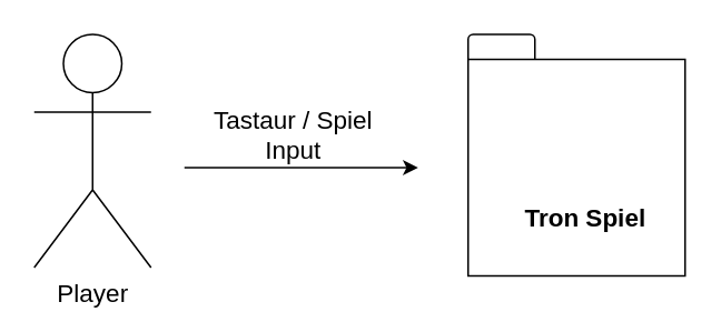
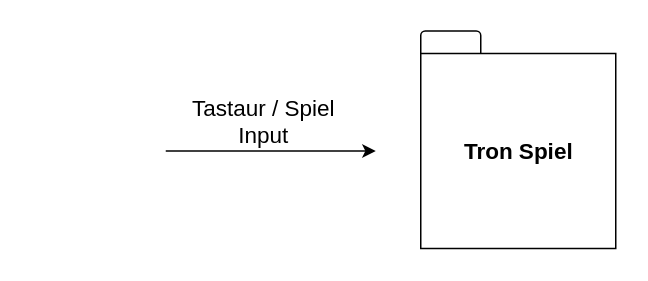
- <mxCell id="2" value="Player" style="shape=umlActor;verticalLabelPosition=bottom;verticalAlign=top;html=1;outlineConnect=0;fontSize=15;" vertex="1" parent="1"><mxGeometry x="20" y="20" width="70" height="140" as="geometry" /></mxCell>
- <mxCell id="7" value="&lt;b&gt;&lt;font style=&quot;font-size: 15px;&quot;&gt;Tron Spiel&lt;/font&gt;&lt;/b&gt;" style="text;html=1;align=center;verticalAlign=middle;resizable=0;points=[];autosize=1;strokeColor=none;fillColor=none;fontSize=13;" vertex="1" parent="1"><mxGeometry x="305" y="115" width="90" height="30" as="geometry" /></mxCell>
+ <mxCell id="7" value="&lt;b&gt;&lt;font style=&quot;font-size: 15px;&quot;&gt;Tron Spiel&lt;/font&gt;&lt;/b&gt;" style="text;html=1;align=center;verticalAlign=middle;resizable=0;points=[];autosize=1;strokeColor=none;fillColor=none;fontSize=13;" vertex="1" parent="1"><mxGeometry x="300" y="85" width="90" height="30" as="geometry" /></mxCell>
